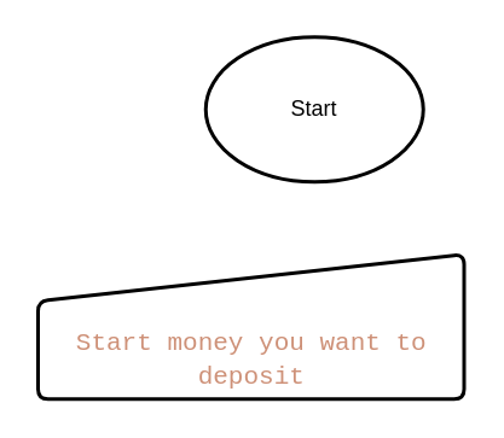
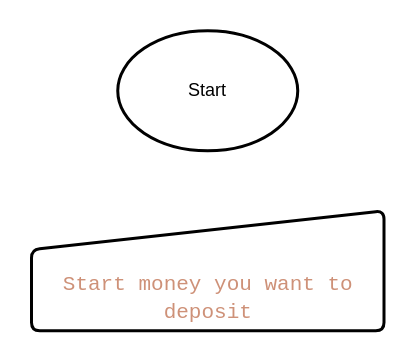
- <mxCell id="2" value="Start" style="strokeWidth=2;html=1;shape=mxgraph.flowchart.start_1;whiteSpace=wrap;" vertex="1" parent="1"><mxGeometry x="113" y="20" width="120" height="80" as="geometry" /></mxCell>
+ <mxCell id="2" value="Start" style="strokeWidth=2;html=1;shape=mxgraph.flowchart.start_1;whiteSpace=wrap;" vertex="1" parent="1"><mxGeometry x="78" y="20" width="120" height="80" as="geometry" /></mxCell>
